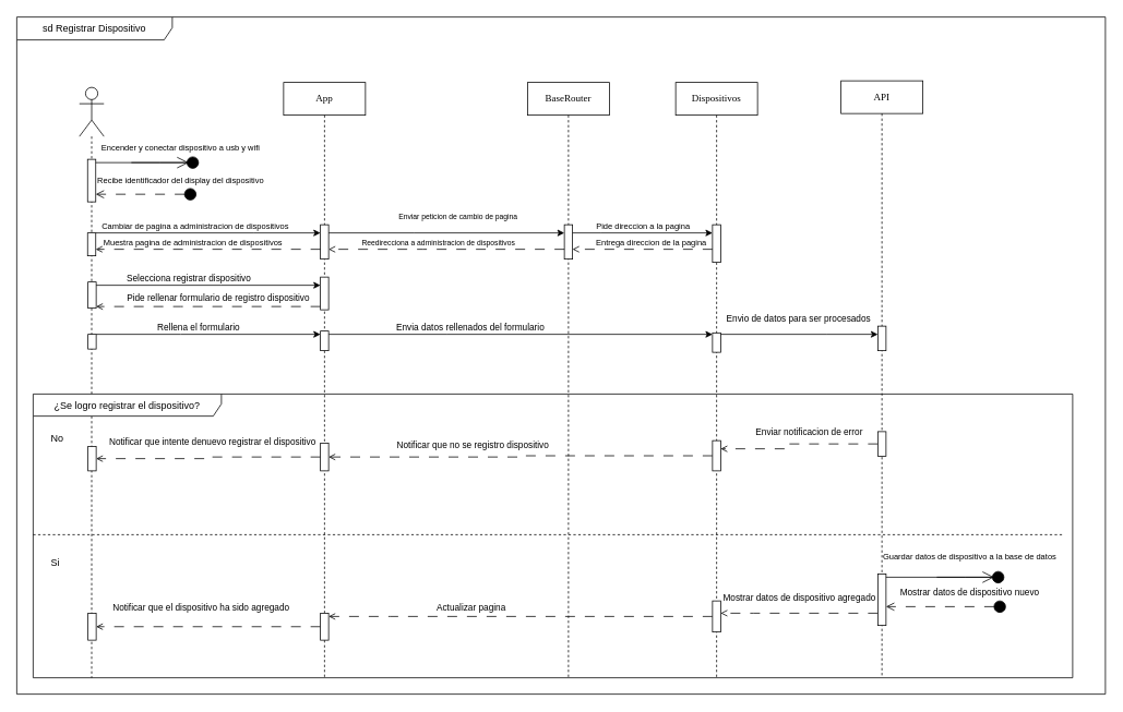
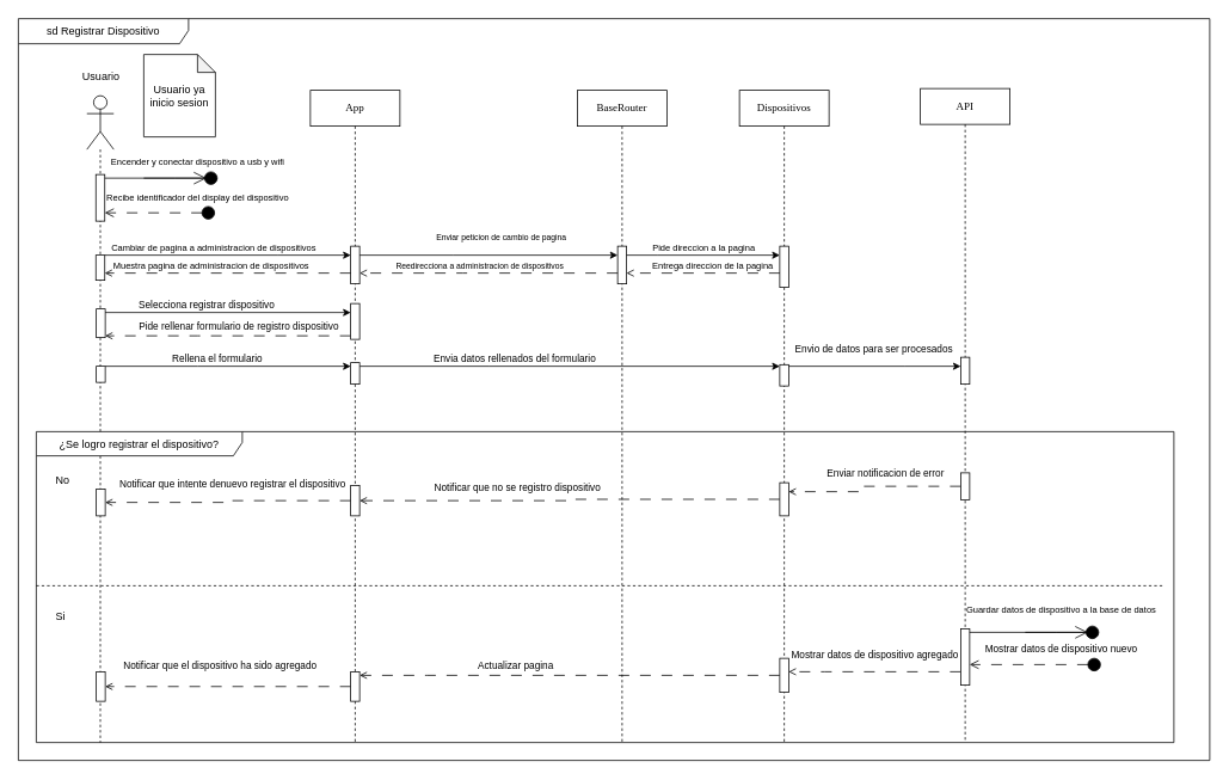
+ <mxCell id="13" value="Usuario" style="text;html=1;align=center;verticalAlign=middle;resizable=0;points=[];autosize=1;strokeColor=none;fillColor=none;" parent="1" vertex="1"><mxGeometry x="81.5" y="70" width="60" height="30" as="geometry" /></mxCell>
+ <mxCell id="29" value="Usuario ya inicio sesion" style="shape=note;whiteSpace=wrap;html=1;backgroundOutline=1;darkOpacity=0.05;size=20;" parent="1" vertex="1"><mxGeometry x="160" y="60" width="80" height="92" as="geometry" /></mxCell>
